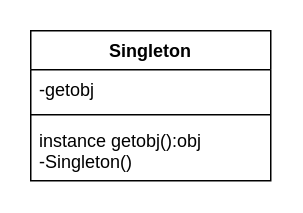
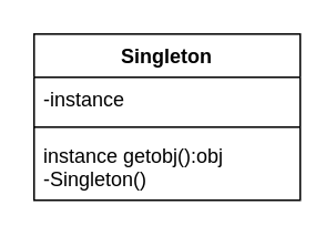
- <mxCell id="3" value="-getobj" style="text;strokeColor=none;fillColor=none;align=left;verticalAlign=top;spacingLeft=4;spacingRight=4;overflow=hidden;rotatable=0;points=[[0,0.5],[1,0.5]];portConstraint=eastwest;" vertex="1" parent="2"><mxGeometry y="26" width="160" height="26" as="geometry" /></mxCell>
+ <mxCell id="3" value="-instance" style="text;strokeColor=none;fillColor=none;align=left;verticalAlign=top;spacingLeft=4;spacingRight=4;overflow=hidden;rotatable=0;points=[[0,0.5],[1,0.5]];portConstraint=eastwest;" vertex="1" parent="2"><mxGeometry y="26" width="160" height="26" as="geometry" /></mxCell>
